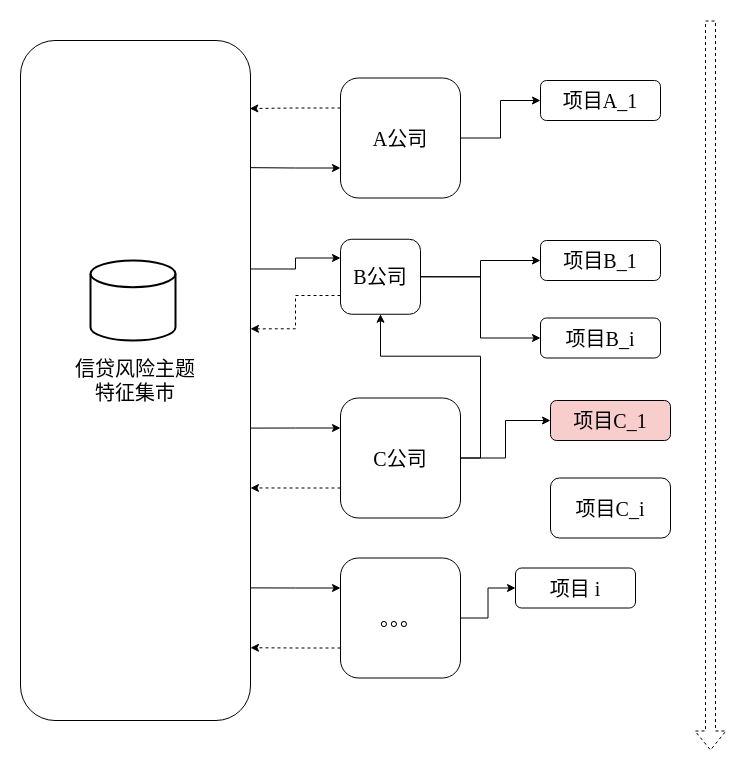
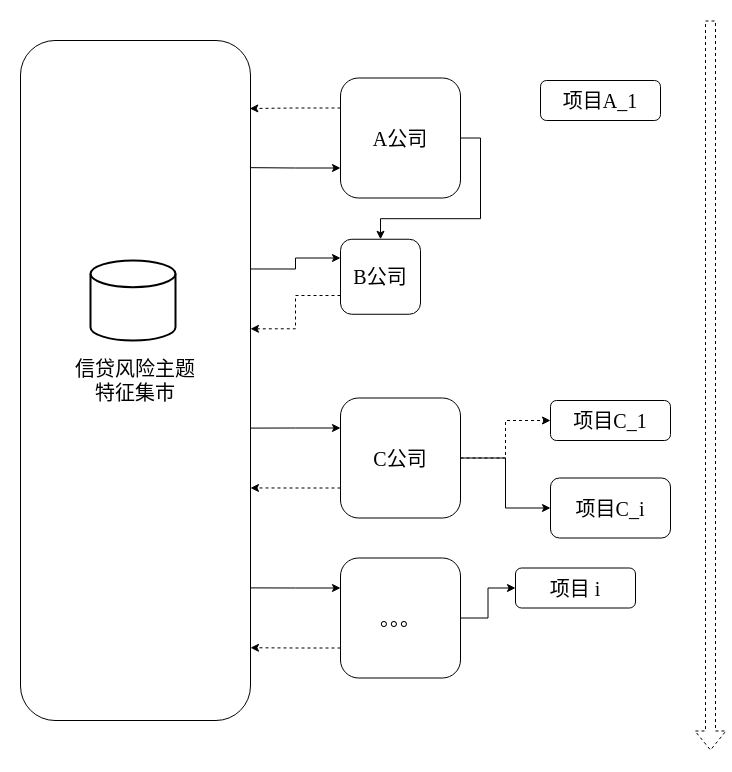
- <mxCell id="4" style="edgeStyle=orthogonalEdgeStyle;rounded=0;orthogonalLoop=1;jettySize=auto;html=1;exitX=1;exitY=0.5;exitDx=0;exitDy=0;entryX=0;entryY=0.5;entryDx=0;entryDy=0;" edge="1" parent="1" source="7" target="22"><mxGeometry relative="1" as="geometry" /></mxCell>
+ <mxCell id="4" style="edgeStyle=orthogonalEdgeStyle;rounded=0;orthogonalLoop=1;jettySize=auto;html=1;exitX=1;exitY=0.5;exitDx=0;exitDy=0;" edge="1" parent="1" source="7" target="12"><mxGeometry relative="1" as="geometry" /></mxCell>
- <mxCell id="8" style="edgeStyle=orthogonalEdgeStyle;rounded=0;orthogonalLoop=1;jettySize=auto;html=1;exitX=1;exitY=0.5;exitDx=0;exitDy=0;entryX=0;entryY=0.5;entryDx=0;entryDy=0;" edge="1" parent="1" source="12" target="26"><mxGeometry relative="1" as="geometry" /></mxCell>
- <mxCell id="26" value="项目B_1" style="rounded=1;whiteSpace=wrap;html=1;fontFamily=Comic Sans MS;fontSize=20;" vertex="1" parent="1"><mxGeometry x="540" y="240" width="120" height="40" as="geometry" /></mxCell>
- <mxCell id="9" style="edgeStyle=orthogonalEdgeStyle;rounded=0;orthogonalLoop=1;jettySize=auto;html=1;exitX=1;exitY=0.5;exitDx=0;exitDy=0;entryX=0;entryY=0.5;entryDx=0;entryDy=0;" edge="1" parent="1" source="12" target="27"><mxGeometry relative="1" as="geometry" /></mxCell>
- <mxCell id="27" value="项目B_i" style="rounded=1;whiteSpace=wrap;html=1;fontFamily=Comic Sans MS;fontSize=20;" vertex="1" parent="1"><mxGeometry x="540" y="317.5" width="120" height="40" as="geometry" /></mxCell>
- <mxCell id="14" style="edgeStyle=orthogonalEdgeStyle;rounded=0;orthogonalLoop=1;jettySize=auto;html=1;exitX=1;exitY=0.5;exitDx=0;exitDy=0;" edge="1" parent="1" source="17" target="12"><mxGeometry relative="1" as="geometry" /></mxCell>
+ <mxCell id="14" style="edgeStyle=orthogonalEdgeStyle;rounded=0;orthogonalLoop=1;jettySize=auto;html=1;exitX=1;exitY=0.5;exitDx=0;exitDy=0;entryX=0;entryY=0.5;entryDx=0;entryDy=0;" edge="1" parent="1" source="17" target="24"><mxGeometry relative="1" as="geometry" /></mxCell>
- <mxCell id="13" style="edgeStyle=orthogonalEdgeStyle;rounded=0;orthogonalLoop=1;jettySize=auto;html=1;exitX=1;exitY=0.5;exitDx=0;exitDy=0;entryX=0;entryY=0.5;entryDx=0;entryDy=0;" edge="1" parent="1" source="17" target="23"><mxGeometry relative="1" as="geometry" /></mxCell>
+ <mxCell id="13" style="edgeStyle=orthogonalEdgeStyle;rounded=0;orthogonalLoop=1;jettySize=auto;html=1;exitX=1;exitY=0.5;exitDx=0;exitDy=0;entryX=0;entryY=0.5;entryDx=0;entryDy=0;dashed=1;" edge="1" parent="1" source="17" target="23"><mxGeometry relative="1" as="geometry" /></mxCell>
- <mxCell id="23" value="项目C_1" style="rounded=1;whiteSpace=wrap;html=1;fontFamily=Comic Sans MS;fontSize=20;fillColor=#f8cecc;" vertex="1" parent="1"><mxGeometry x="550" y="400" width="120" height="40" as="geometry" /></mxCell>
+ <mxCell id="23" value="项目C_1" style="rounded=1;whiteSpace=wrap;html=1;fontFamily=Comic Sans MS;fontSize=20;" vertex="1" parent="1"><mxGeometry x="550" y="400" width="120" height="40" as="geometry" /></mxCell>
